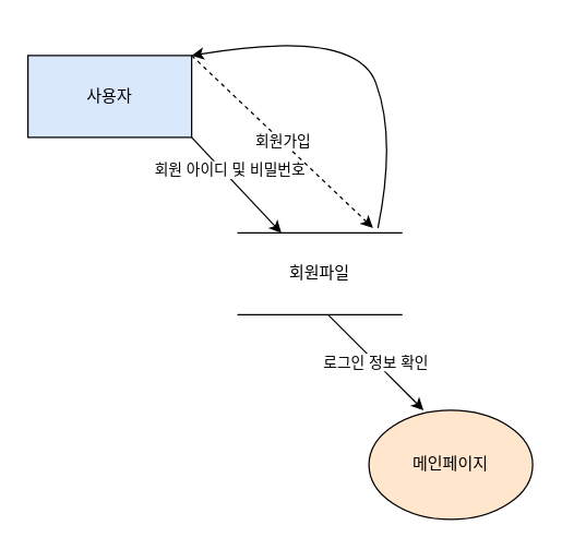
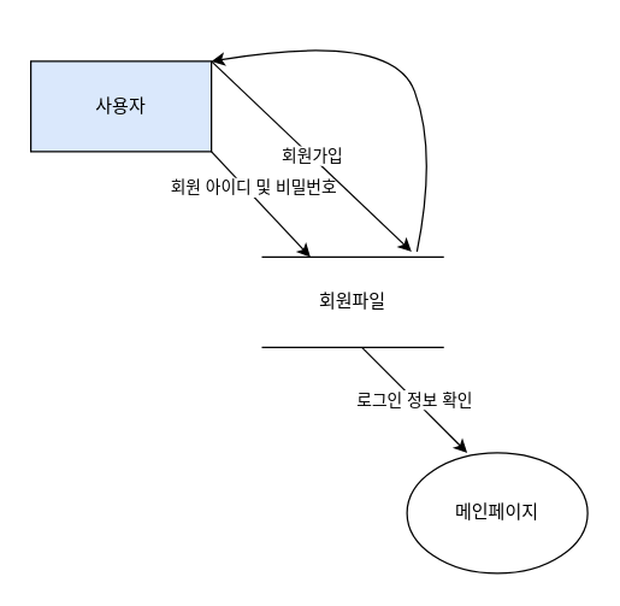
- <mxCell id="6" value="회원가입" style="endArrow=classic;html=1;rounded=0;exitX=1;exitY=0;exitDx=0;exitDy=0;entryX=0.825;entryY=-0.06;entryDx=0;entryDy=0;entryPerimeter=0;dashed=1;" edge="1" parent="1" source="2" target="5"><mxGeometry width="50" height="50" relative="1" as="geometry"><mxPoint x="150" y="40" as="sourcePoint" /><mxPoint x="240" y="30" as="targetPoint" /></mxGeometry></mxCell>
+ <mxCell id="6" value="회원가입" style="endArrow=classic;html=1;rounded=0;exitX=1;exitY=0;exitDx=0;exitDy=0;entryX=0.825;entryY=-0.06;entryDx=0;entryDy=0;entryPerimeter=0;" edge="1" parent="1" source="2" target="5"><mxGeometry width="50" height="50" relative="1" as="geometry"><mxPoint x="150" y="40" as="sourcePoint" /><mxPoint x="240" y="30" as="targetPoint" /></mxGeometry></mxCell>
- <mxCell id="8" value="메인페이지" style="ellipse;whiteSpace=wrap;html=1;fillColor=#ffe6cc;" vertex="1" parent="1"><mxGeometry x="270" y="300" width="120" height="80" as="geometry" /></mxCell>
+ <mxCell id="8" value="메인페이지" style="ellipse;whiteSpace=wrap;html=1;" vertex="1" parent="1"><mxGeometry x="270" y="300" width="120" height="80" as="geometry" /></mxCell>
